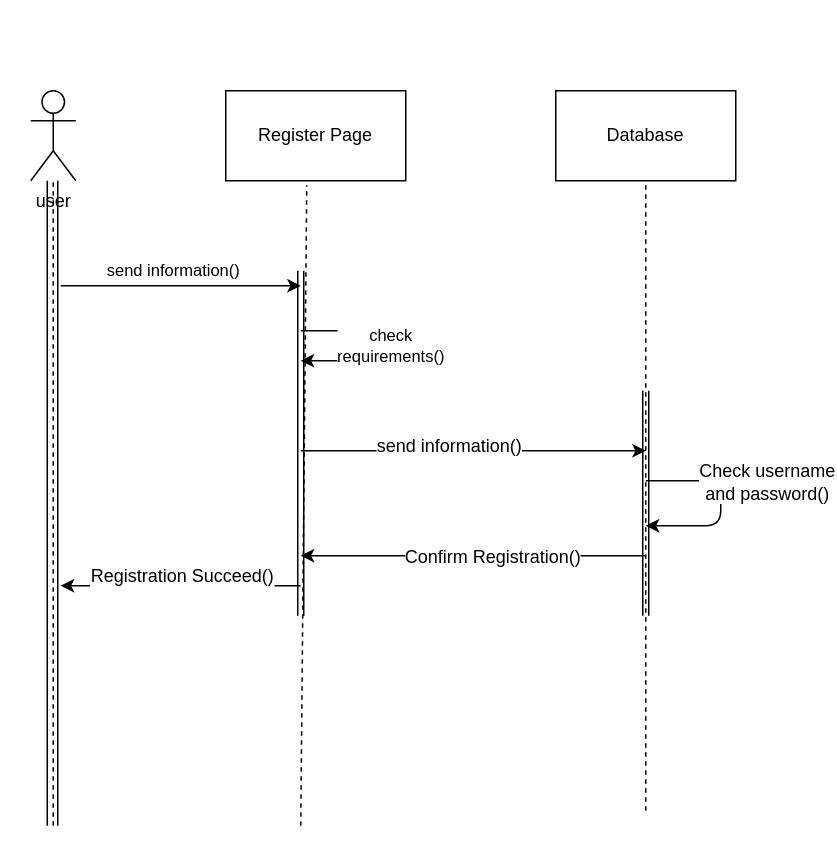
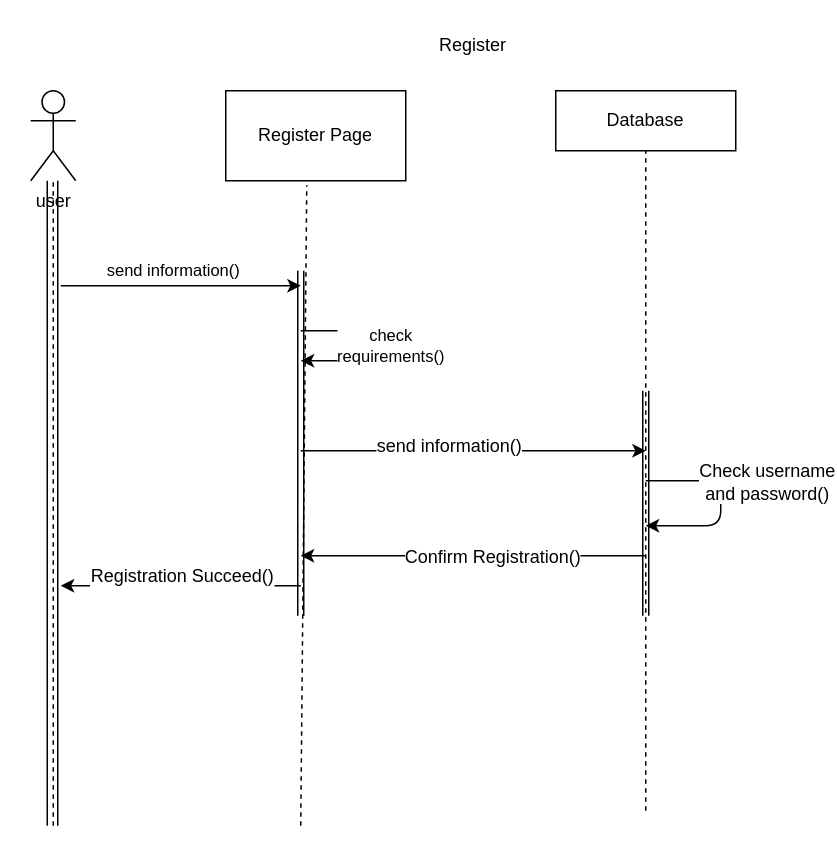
+ <mxCell id="3" value="Register" style="text;html=1;strokeColor=none;fillColor=none;align=center;verticalAlign=middle;whiteSpace=wrap;rounded=0;" parent="1" vertex="1"><mxGeometry x="295" y="20" width="40" height="20" as="geometry" /></mxCell>
- <mxCell id="13" value="Database" style="rounded=0;whiteSpace=wrap;html=1;" parent="1" vertex="1"><mxGeometry x="370" y="60" width="120" height="60" as="geometry" /></mxCell>
+ <mxCell id="13" value="Database" style="rounded=0;whiteSpace=wrap;html=1;" parent="1" vertex="1"><mxGeometry x="370" y="60" width="120" height="40" as="geometry" /></mxCell>
